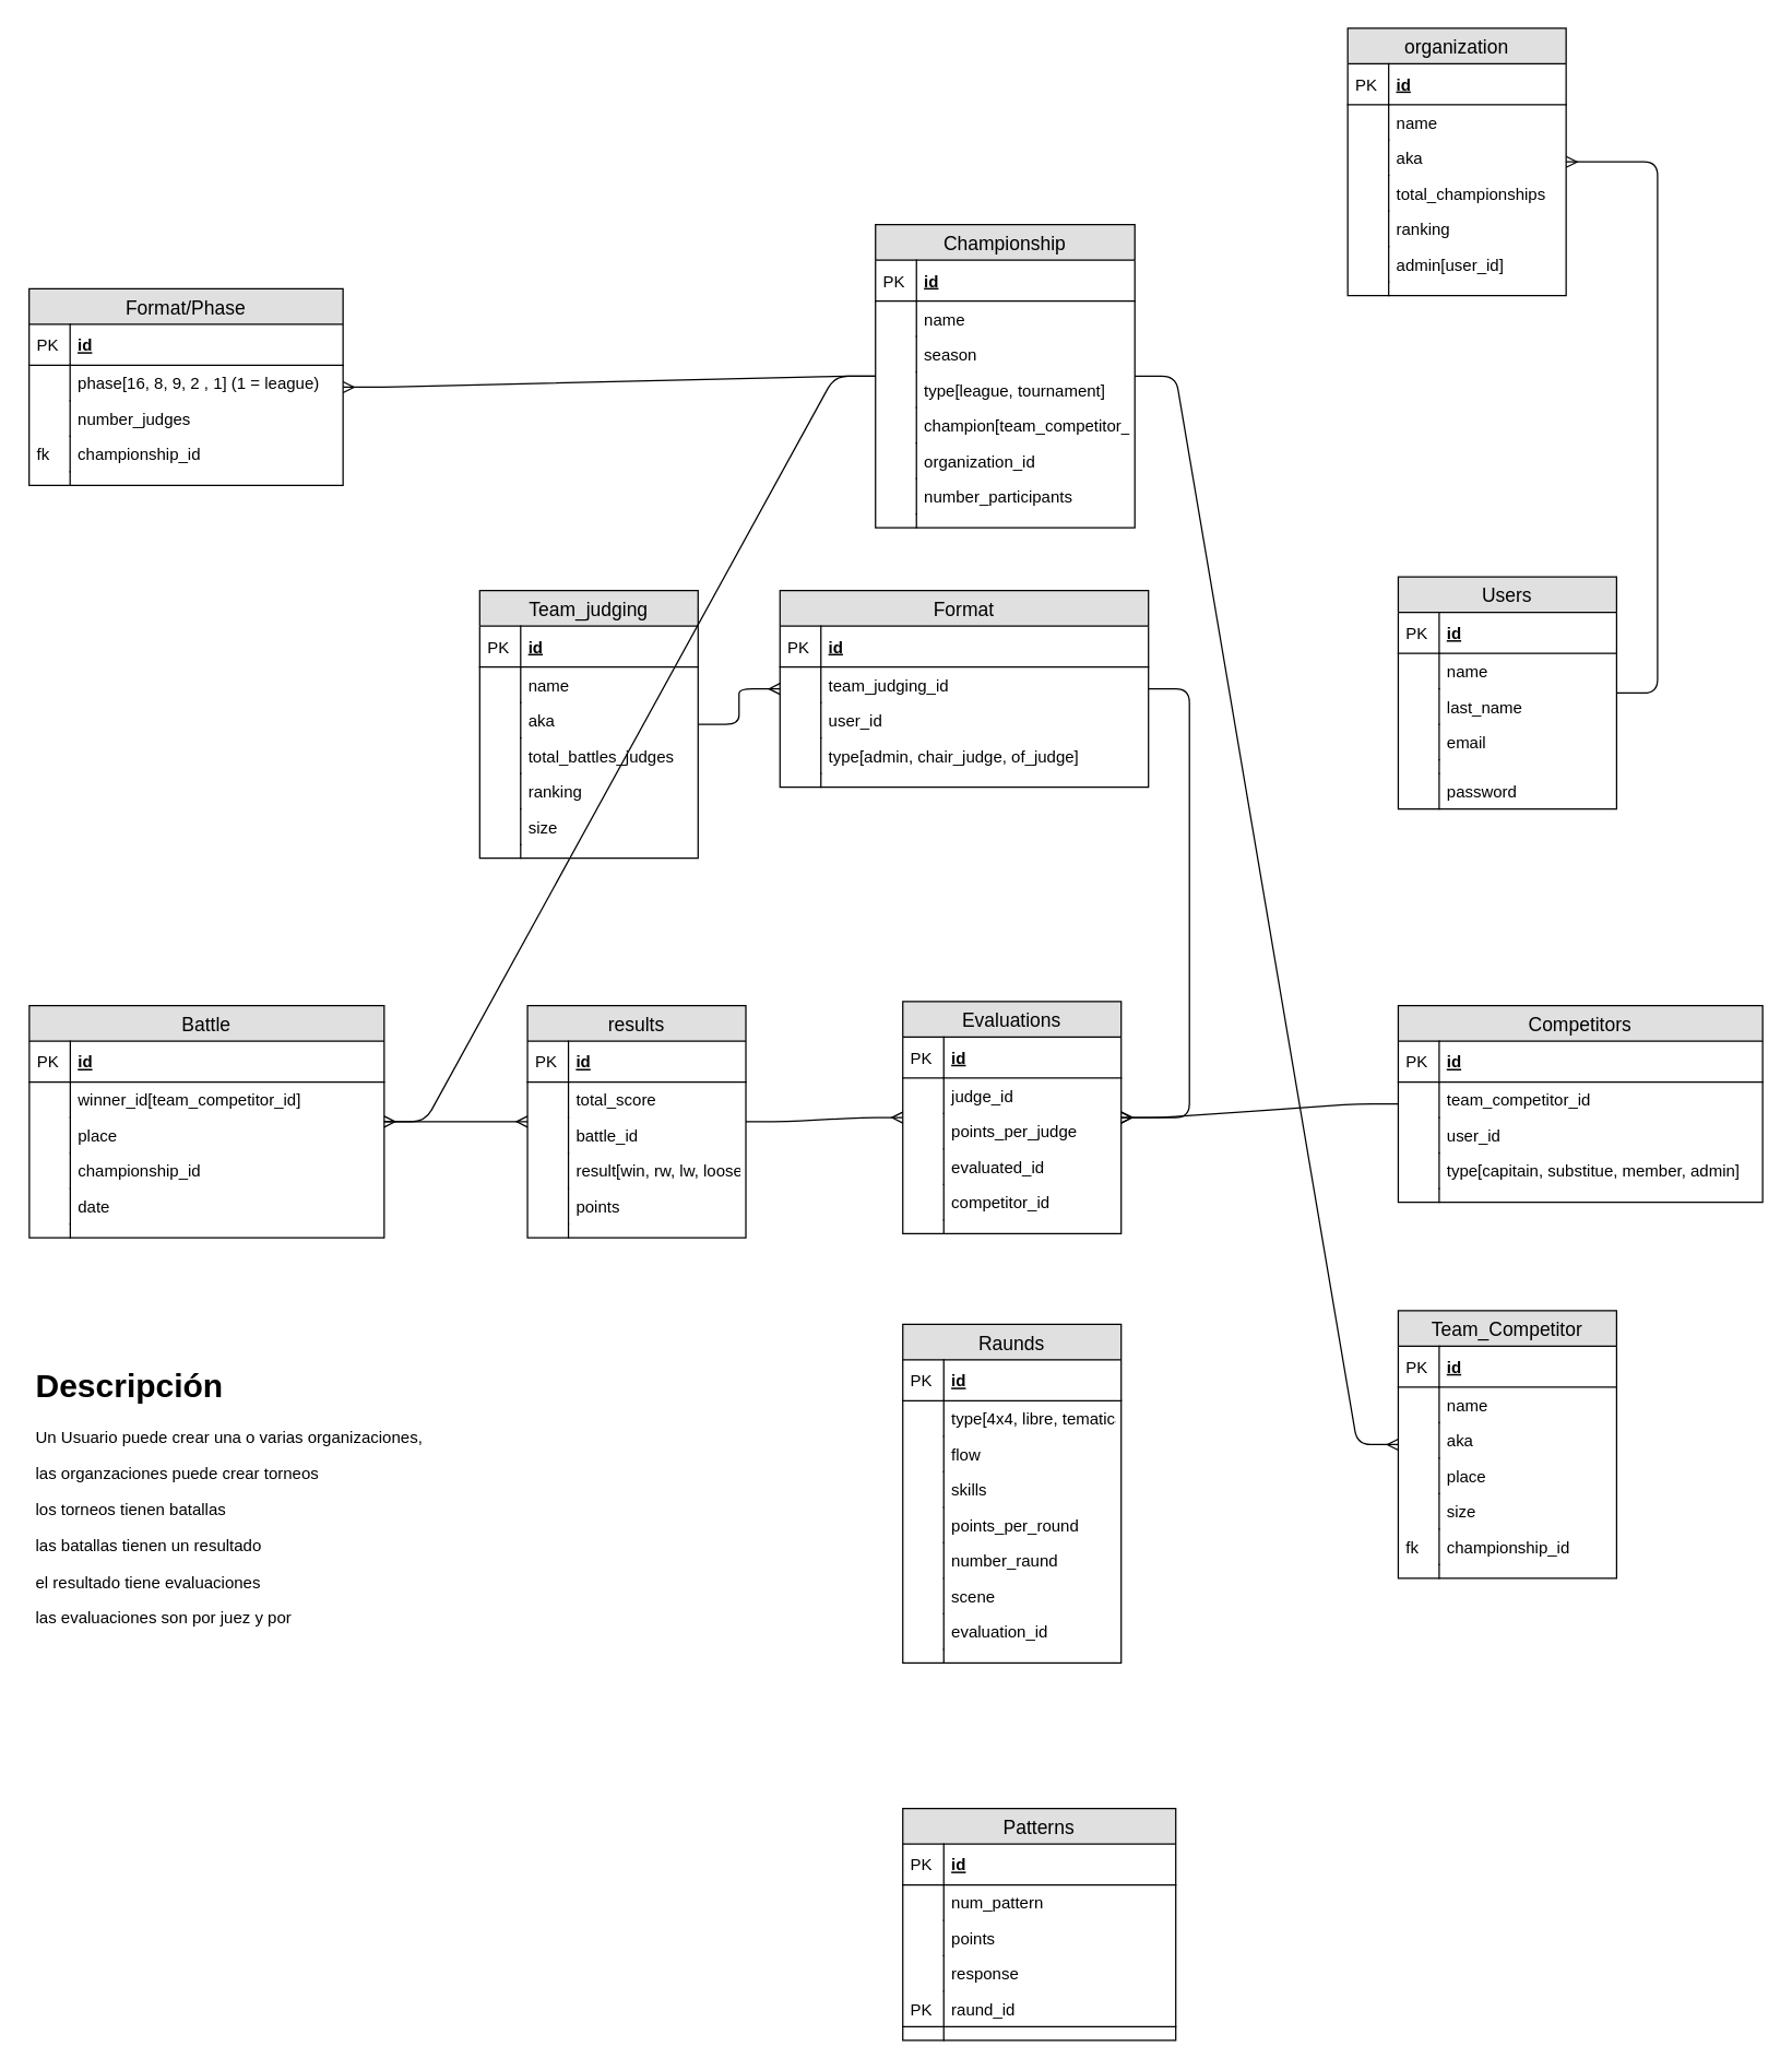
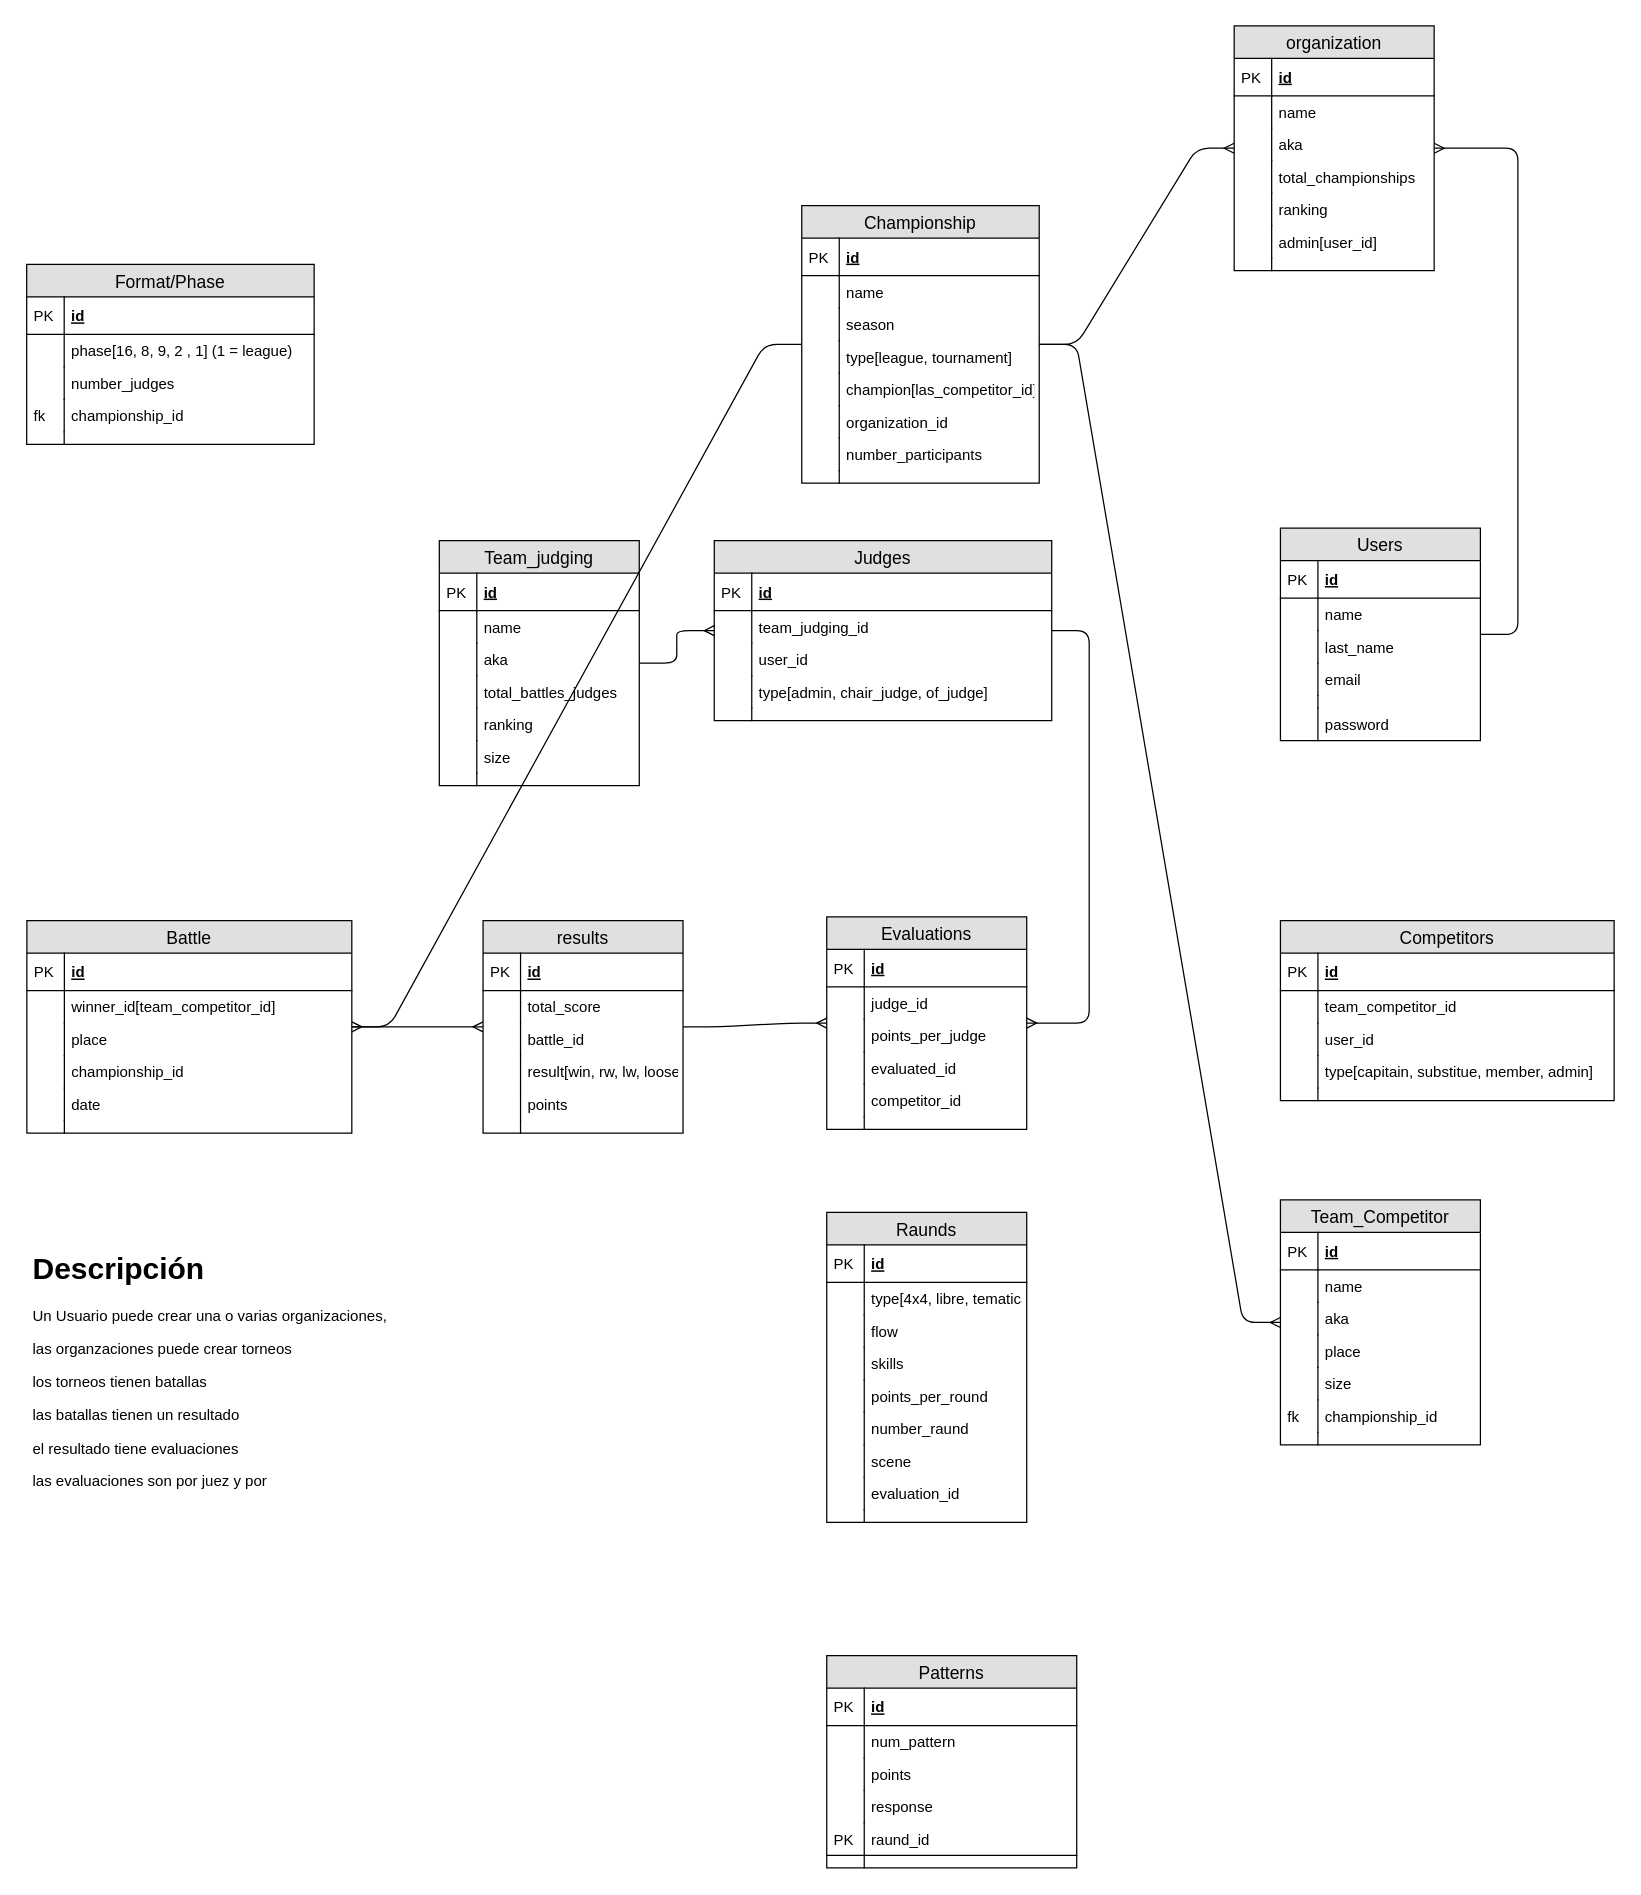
+ <mxCell id="178" value="" style="edgeStyle=entityRelationEdgeStyle;fontSize=12;html=1;endArrow=ERmany;" parent="1" source="143" target="162" edge="1"><mxGeometry width="100" height="100" relative="1" as="geometry"><mxPoint x="201" y="1614" as="sourcePoint" /><mxPoint x="301" y="1514" as="targetPoint" /></mxGeometry></mxCell>
- <mxCell id="190" value="" style="edgeStyle=entityRelationEdgeStyle;fontSize=12;html=1;endArrow=ERmany;" parent="1" source="143" target="179" edge="1"><mxGeometry width="100" height="100" relative="1" as="geometry"><mxPoint x="191" y="1614" as="sourcePoint" /><mxPoint x="291" y="1514" as="targetPoint" /></mxGeometry></mxCell>
- <mxCell id="152" value="champion[team_competitor_id]" style="shape=partialRectangle;top=0;left=0;right=0;bottom=0;align=left;verticalAlign=top;fillColor=none;spacingLeft=34;spacingRight=4;overflow=hidden;rotatable=0;points=[[0,0.5],[1,0.5]];portConstraint=eastwest;dropTarget=0;fontSize=12;" parent="143" vertex="1"><mxGeometry y="134" width="190" height="26" as="geometry" /></mxCell>
+ <mxCell id="152" value="champion[las_competitor_id]" style="shape=partialRectangle;top=0;left=0;right=0;bottom=0;align=left;verticalAlign=top;fillColor=none;spacingLeft=34;spacingRight=4;overflow=hidden;rotatable=0;points=[[0,0.5],[1,0.5]];portConstraint=eastwest;dropTarget=0;fontSize=12;" parent="143" vertex="1"><mxGeometry y="134" width="190" height="26" as="geometry" /></mxCell>
- <mxCell id="103" value="Format" style="swimlane;fontStyle=0;childLayout=stackLayout;horizontal=1;startSize=26;fillColor=#e0e0e0;horizontalStack=0;resizeParent=1;resizeParentMax=0;resizeLast=0;collapsible=1;marginBottom=0;swimlaneFillColor=#ffffff;align=center;fontSize=14;" parent="1" vertex="1"><mxGeometry x="571" y="432" width="270" height="144" as="geometry" /></mxCell>
+ <mxCell id="103" value="Judges" style="swimlane;fontStyle=0;childLayout=stackLayout;horizontal=1;startSize=26;fillColor=#e0e0e0;horizontalStack=0;resizeParent=1;resizeParentMax=0;resizeLast=0;collapsible=1;marginBottom=0;swimlaneFillColor=#ffffff;align=center;fontSize=14;" parent="1" vertex="1"><mxGeometry x="571" y="432" width="270" height="144" as="geometry" /></mxCell>
- <mxCell id="142" value="" style="edgeStyle=entityRelationEdgeStyle;fontSize=12;html=1;endArrow=ERmany;" parent="1" source="131" target="28" edge="1"><mxGeometry width="100" height="100" relative="1" as="geometry"><mxPoint x="121" y="1614" as="sourcePoint" /><mxPoint x="221" y="1514" as="targetPoint" /></mxGeometry></mxCell>
